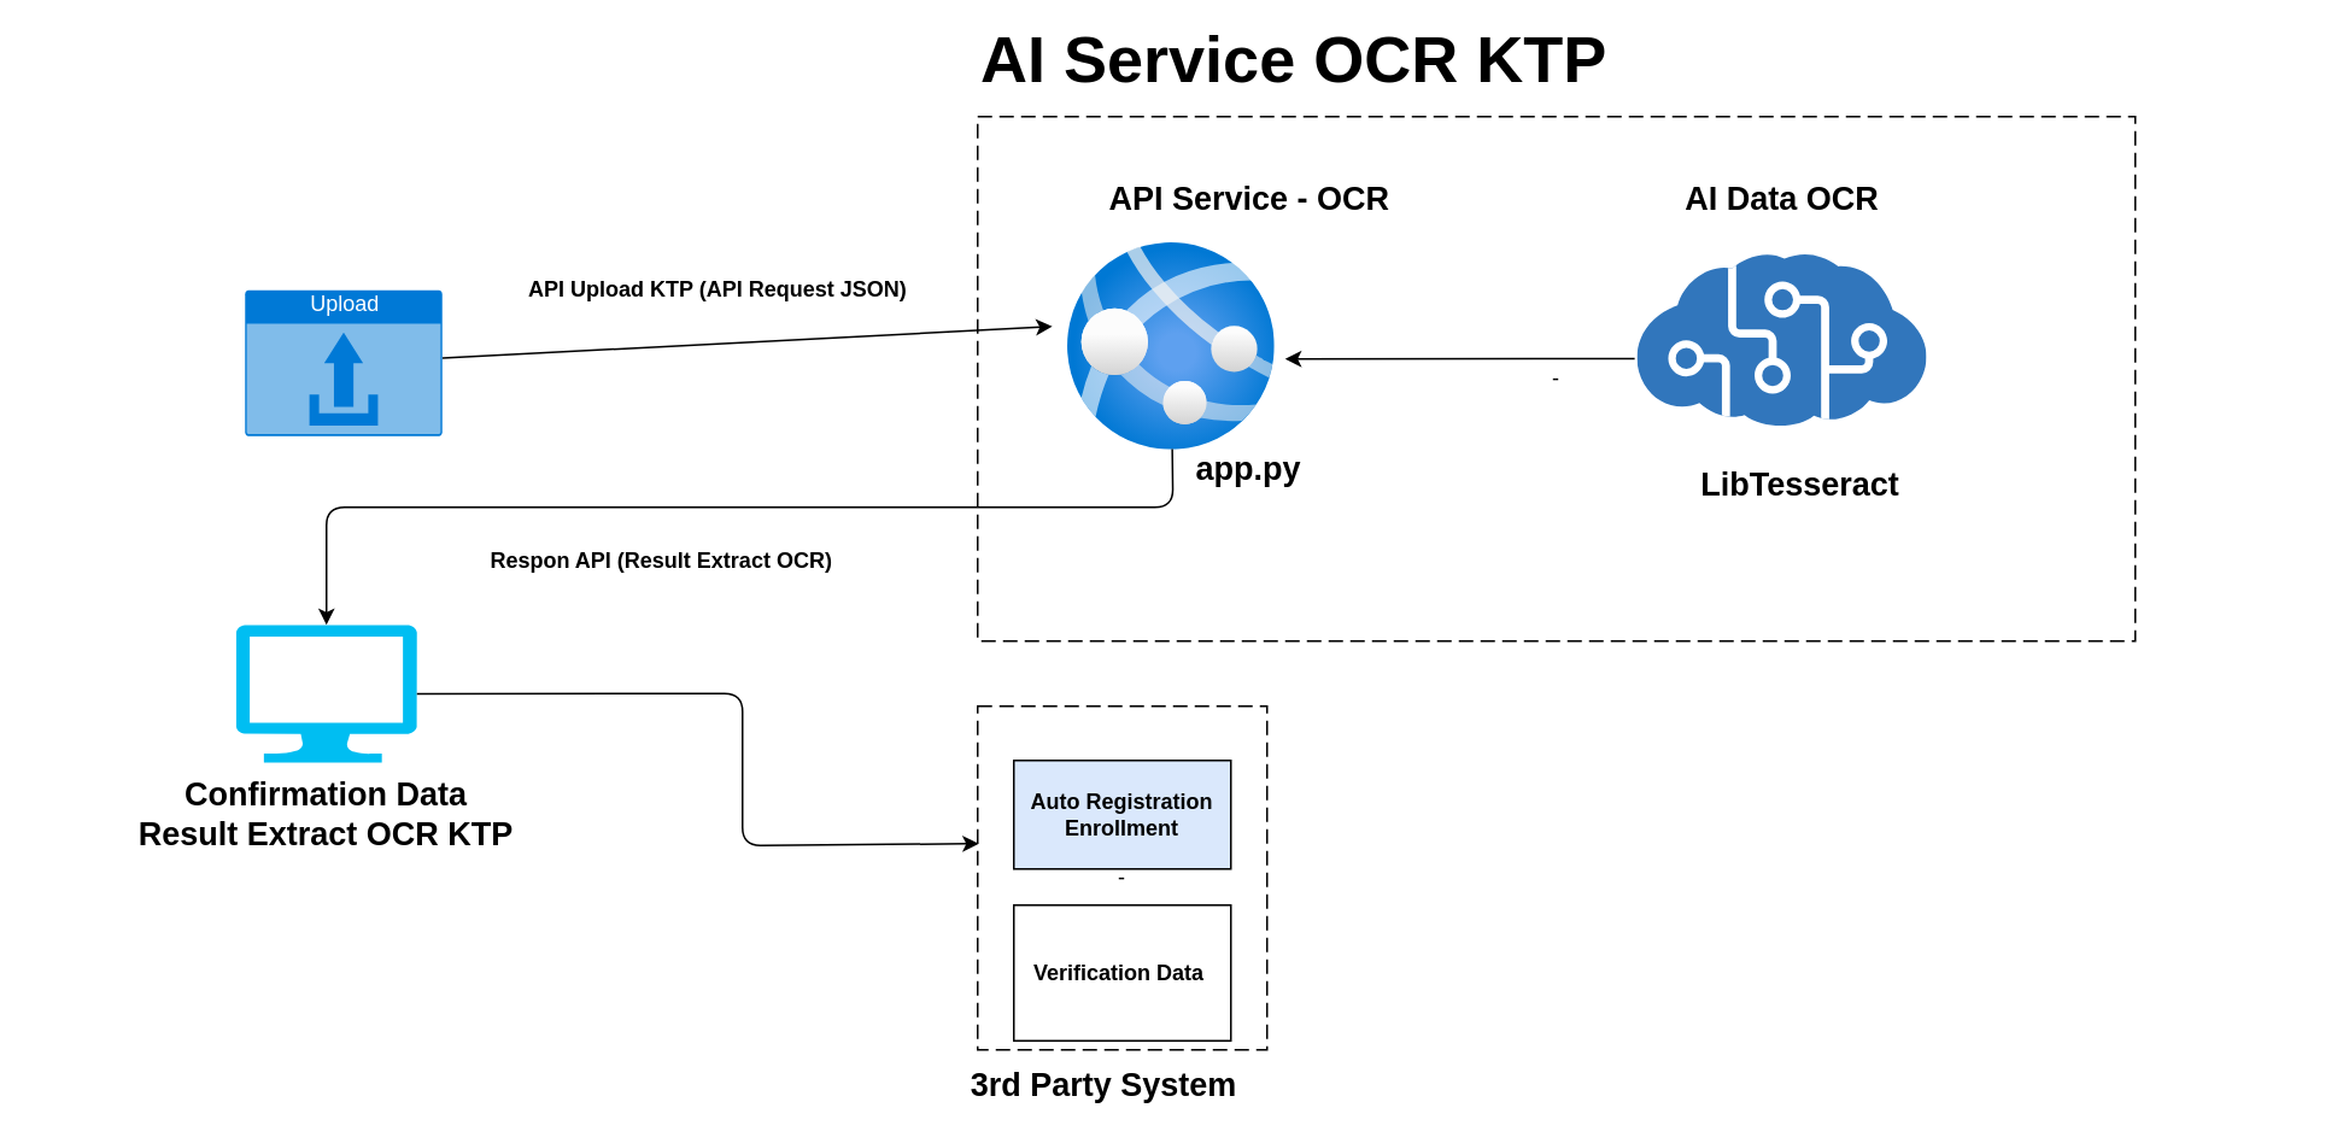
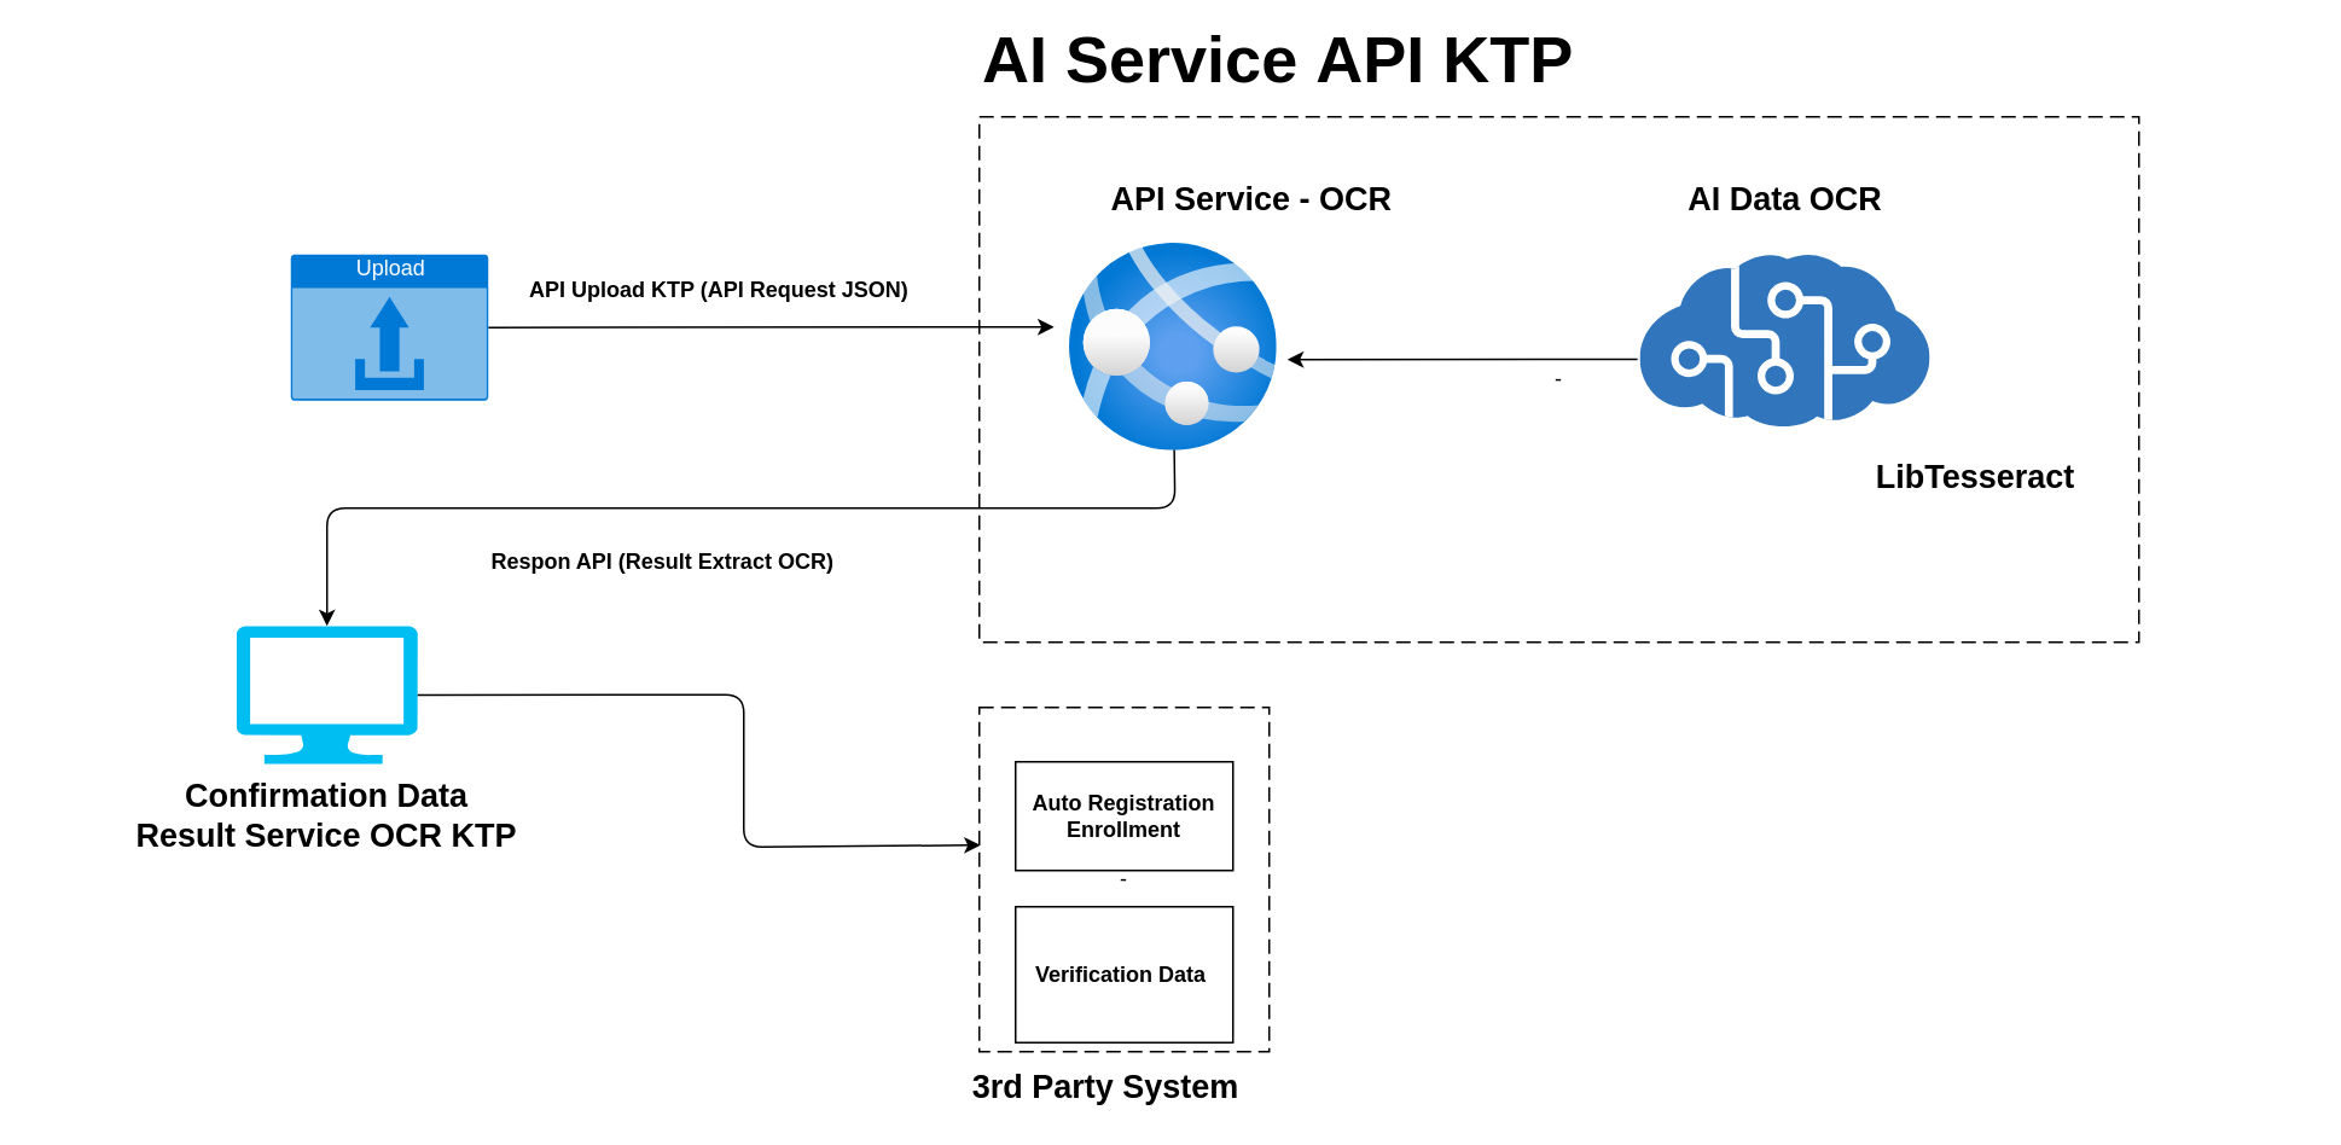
- <mxCell id="13" value="&lt;div style=&quot;text-align: center&quot;&gt;&lt;b style=&quot;font-size: 36px&quot;&gt;AI Service&amp;nbsp;&lt;/b&gt;&lt;b style=&quot;font-size: 36px&quot;&gt;OCR KTP&lt;/b&gt;&lt;/div&gt;" style="text;html=1;strokeColor=none;fillColor=none;align=left;verticalAlign=middle;whiteSpace=wrap;rounded=0;fontSize=40;" parent="1" vertex="1"><mxGeometry x="540" y="20" width="730" height="20" as="geometry" /></mxCell>
+ <mxCell id="13" value="&lt;div style=&quot;text-align: center&quot;&gt;&lt;b style=&quot;font-size: 36px&quot;&gt;AI Service&amp;nbsp;&lt;/b&gt;&lt;b style=&quot;font-size: 36px&quot;&gt;API KTP&lt;/b&gt;&lt;/div&gt;" style="text;html=1;strokeColor=none;fillColor=none;align=left;verticalAlign=middle;whiteSpace=wrap;rounded=0;fontSize=40;" parent="1" vertex="1"><mxGeometry x="540" y="20" width="730" height="20" as="geometry" /></mxCell>
- <mxCell id="15" value="Upload" style="html=1;strokeColor=none;fillColor=#0079D6;labelPosition=center;verticalLabelPosition=middle;verticalAlign=top;align=center;fontSize=12;outlineConnect=0;spacingTop=-6;fontColor=#FFFFFF;shape=mxgraph.sitemap.upload;" vertex="1" parent="1"><mxGeometry x="135" y="160" width="109" height="80.67" as="geometry" /></mxCell>
+ <mxCell id="15" value="Upload" style="html=1;strokeColor=none;fillColor=#0079D6;labelPosition=center;verticalLabelPosition=middle;verticalAlign=top;align=center;fontSize=12;outlineConnect=0;spacingTop=-6;fontColor=#FFFFFF;shape=mxgraph.sitemap.upload;" vertex="1" parent="1"><mxGeometry x="160" y="140" width="109" height="80.67" as="geometry" /></mxCell>
- <mxCell id="4" value="&lt;b&gt;&lt;font style=&quot;font-size: 18px&quot;&gt;app.py&lt;/font&gt;&lt;/b&gt;" style="text;html=1;strokeColor=none;fillColor=none;align=center;verticalAlign=middle;whiteSpace=wrap;rounded=0;fontStyle=0" parent="3" vertex="1"><mxGeometry x="70.0" y="114.5" width="40" height="20" as="geometry" /></mxCell>
- <mxCell id="10" value="&lt;font&gt;&lt;span style=&quot;font-size: 18px&quot;&gt;&lt;b&gt;LibTesseract&lt;/b&gt;&lt;/span&gt;&lt;br&gt;&lt;/font&gt;" style="text;html=1;strokeColor=none;fillColor=none;align=center;verticalAlign=middle;whiteSpace=wrap;rounded=0;fontStyle=0" parent="1" vertex="1"><mxGeometry x="930" y="258" width="130" height="20" as="geometry" /></mxCell>
+ <mxCell id="10" value="&lt;font&gt;&lt;span style=&quot;font-size: 18px&quot;&gt;&lt;b&gt;LibTesseract&lt;/b&gt;&lt;/span&gt;&lt;br&gt;&lt;/font&gt;" style="text;html=1;strokeColor=none;fillColor=none;align=center;verticalAlign=middle;whiteSpace=wrap;rounded=0;fontStyle=0" parent="1" vertex="1"><mxGeometry x="1025" y="253" width="130" height="20" as="geometry" /></mxCell>
- <mxCell id="14" value="&lt;font style=&quot;font-size: 18px&quot;&gt;Confirmation Data &lt;br&gt;Result Extract OCR KTP&lt;/font&gt;" style="text;html=1;strokeColor=none;fillColor=none;align=center;verticalAlign=middle;whiteSpace=wrap;rounded=0;fontStyle=1" vertex="1" parent="1"><mxGeometry x="20" y="440" width="320" height="20" as="geometry" /></mxCell>
+ <mxCell id="14" value="&lt;font style=&quot;font-size: 18px&quot;&gt;Confirmation Data &lt;br&gt;Result Service OCR KTP&lt;/font&gt;" style="text;html=1;strokeColor=none;fillColor=none;align=center;verticalAlign=middle;whiteSpace=wrap;rounded=0;fontStyle=1" vertex="1" parent="1"><mxGeometry x="20" y="440" width="320" height="20" as="geometry" /></mxCell>
- <mxCell id="19" value="&lt;b&gt;Auto Registration&lt;br&gt;Enrollment&lt;br&gt;&lt;/b&gt;" style="rounded=0;whiteSpace=wrap;html=1;fillColor=#dae8fc;" vertex="1" parent="1"><mxGeometry x="560" y="420" width="120" height="60" as="geometry" /></mxCell>
+ <mxCell id="19" value="&lt;b&gt;Auto Registration&lt;br&gt;Enrollment&lt;br&gt;&lt;/b&gt;" style="rounded=0;whiteSpace=wrap;html=1;" vertex="1" parent="1"><mxGeometry x="560" y="420" width="120" height="60" as="geometry" /></mxCell>
